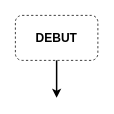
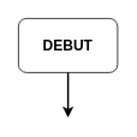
- <mxCell id="2" value="&lt;font size=&quot;1&quot;&gt;&lt;b style=&quot;font-size: 16px;&quot;&gt;DEBUT&lt;/b&gt;&lt;/font&gt;" style="rounded=1;whiteSpace=wrap;html=1;dashed=1;" vertex="1" parent="1"><mxGeometry x="20" y="20" width="110" height="60" as="geometry" /></mxCell>
+ <mxCell id="2" value="&lt;font size=&quot;1&quot;&gt;&lt;b style=&quot;font-size: 16px;&quot;&gt;DEBUT&lt;/b&gt;&lt;/font&gt;" style="rounded=1;whiteSpace=wrap;html=1;" vertex="1" parent="1"><mxGeometry x="20" y="20" width="110" height="60" as="geometry" /></mxCell>
